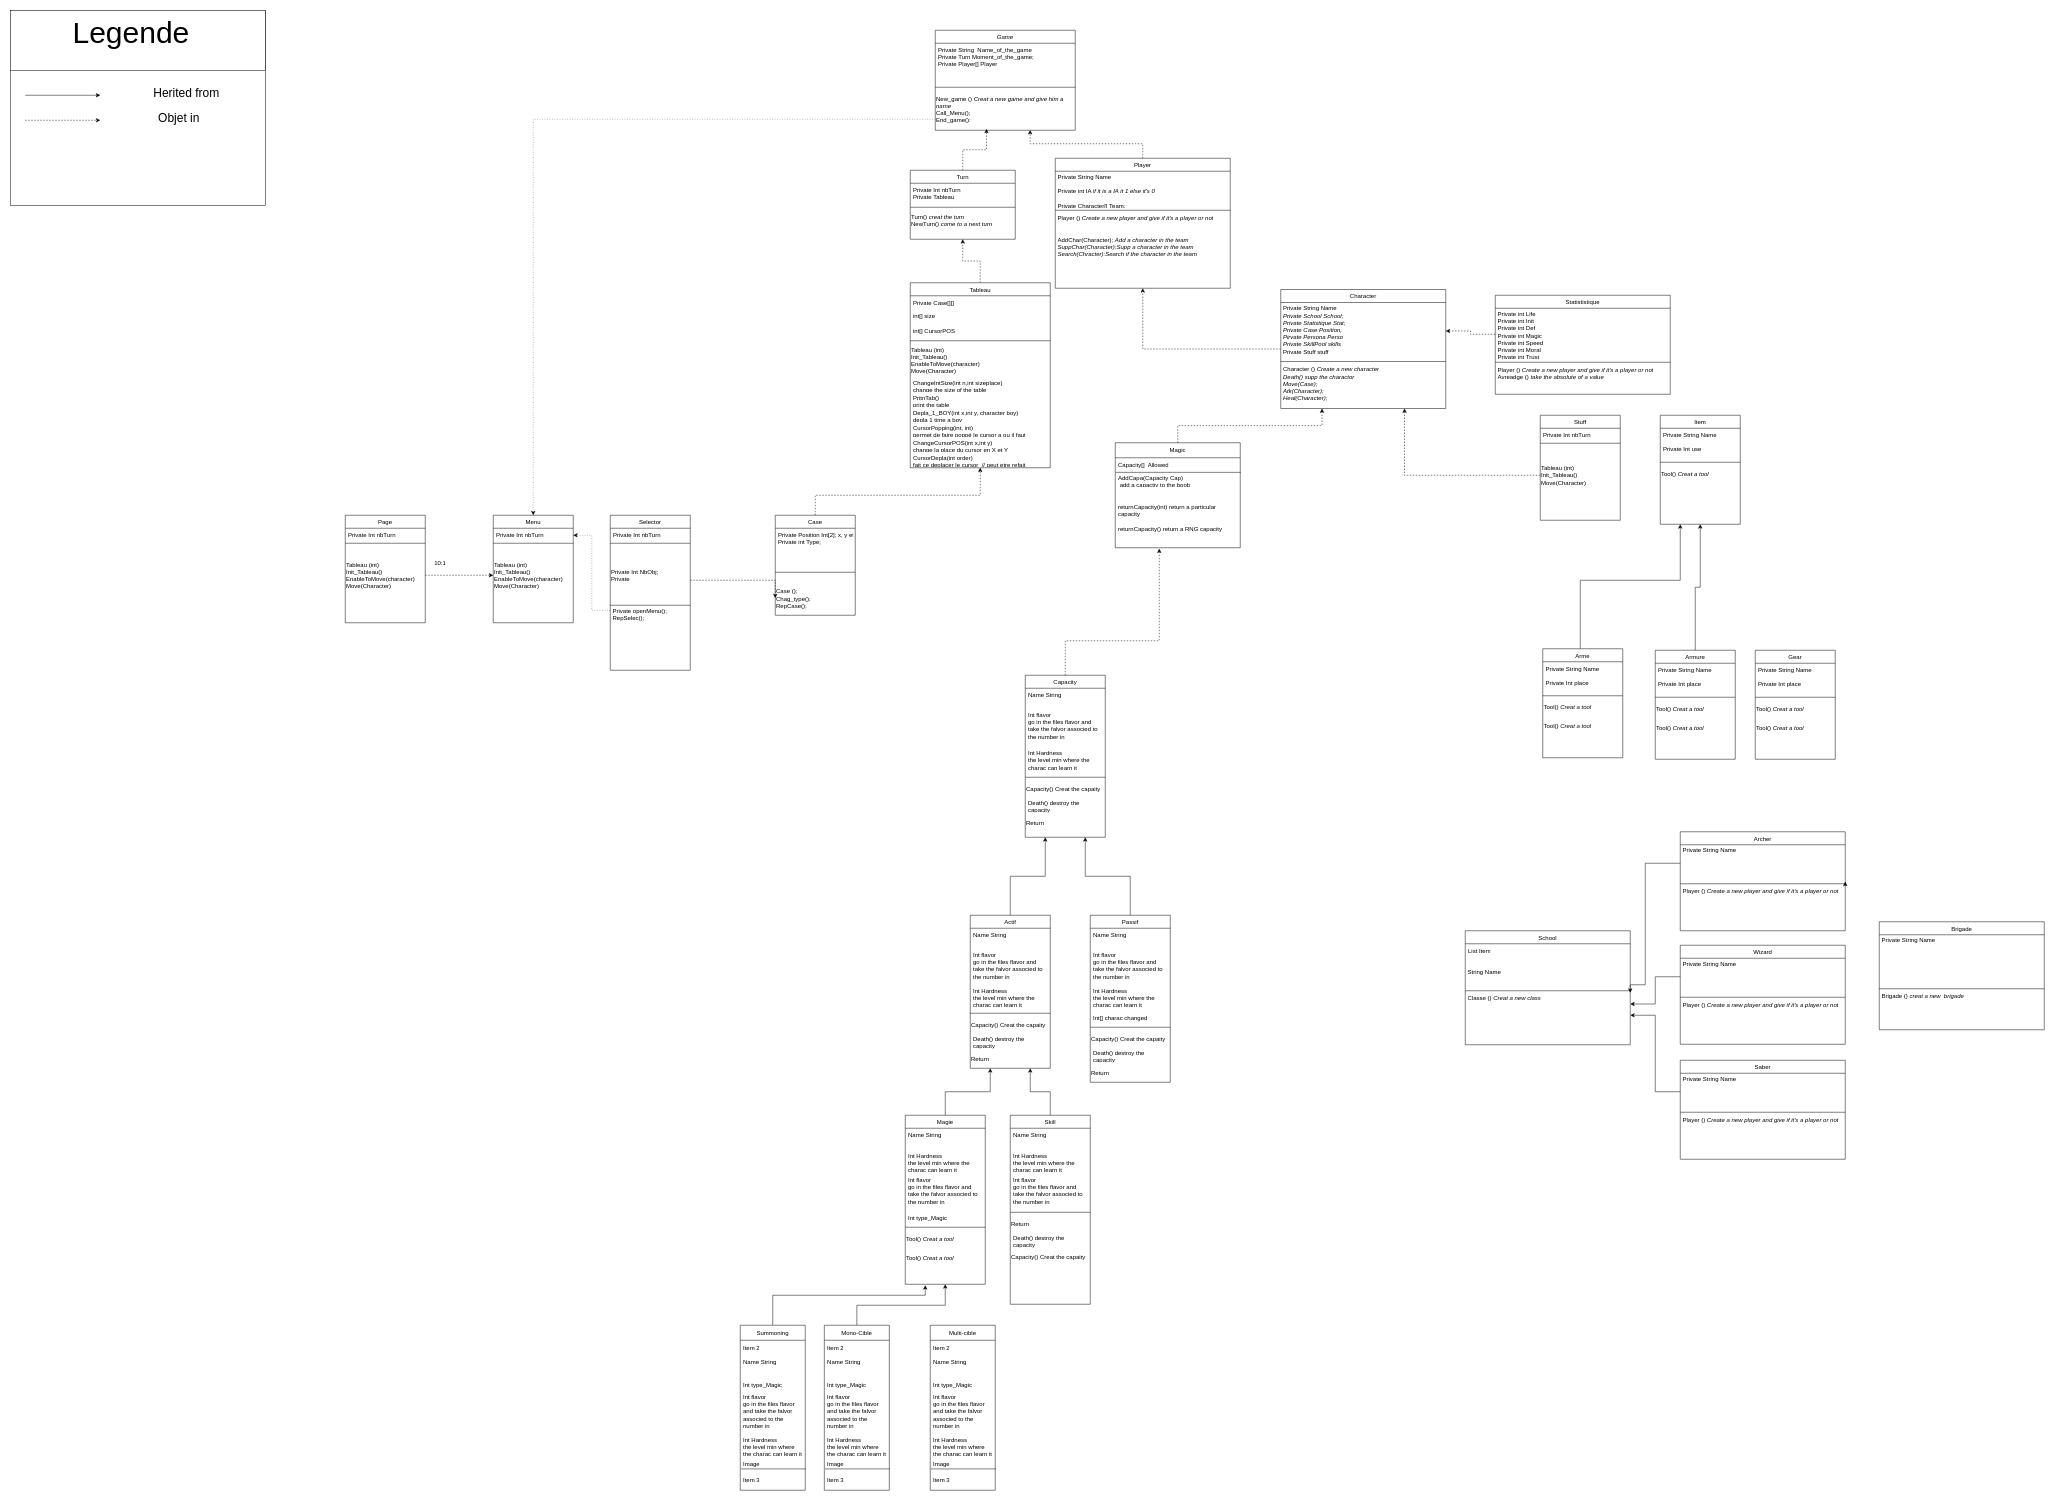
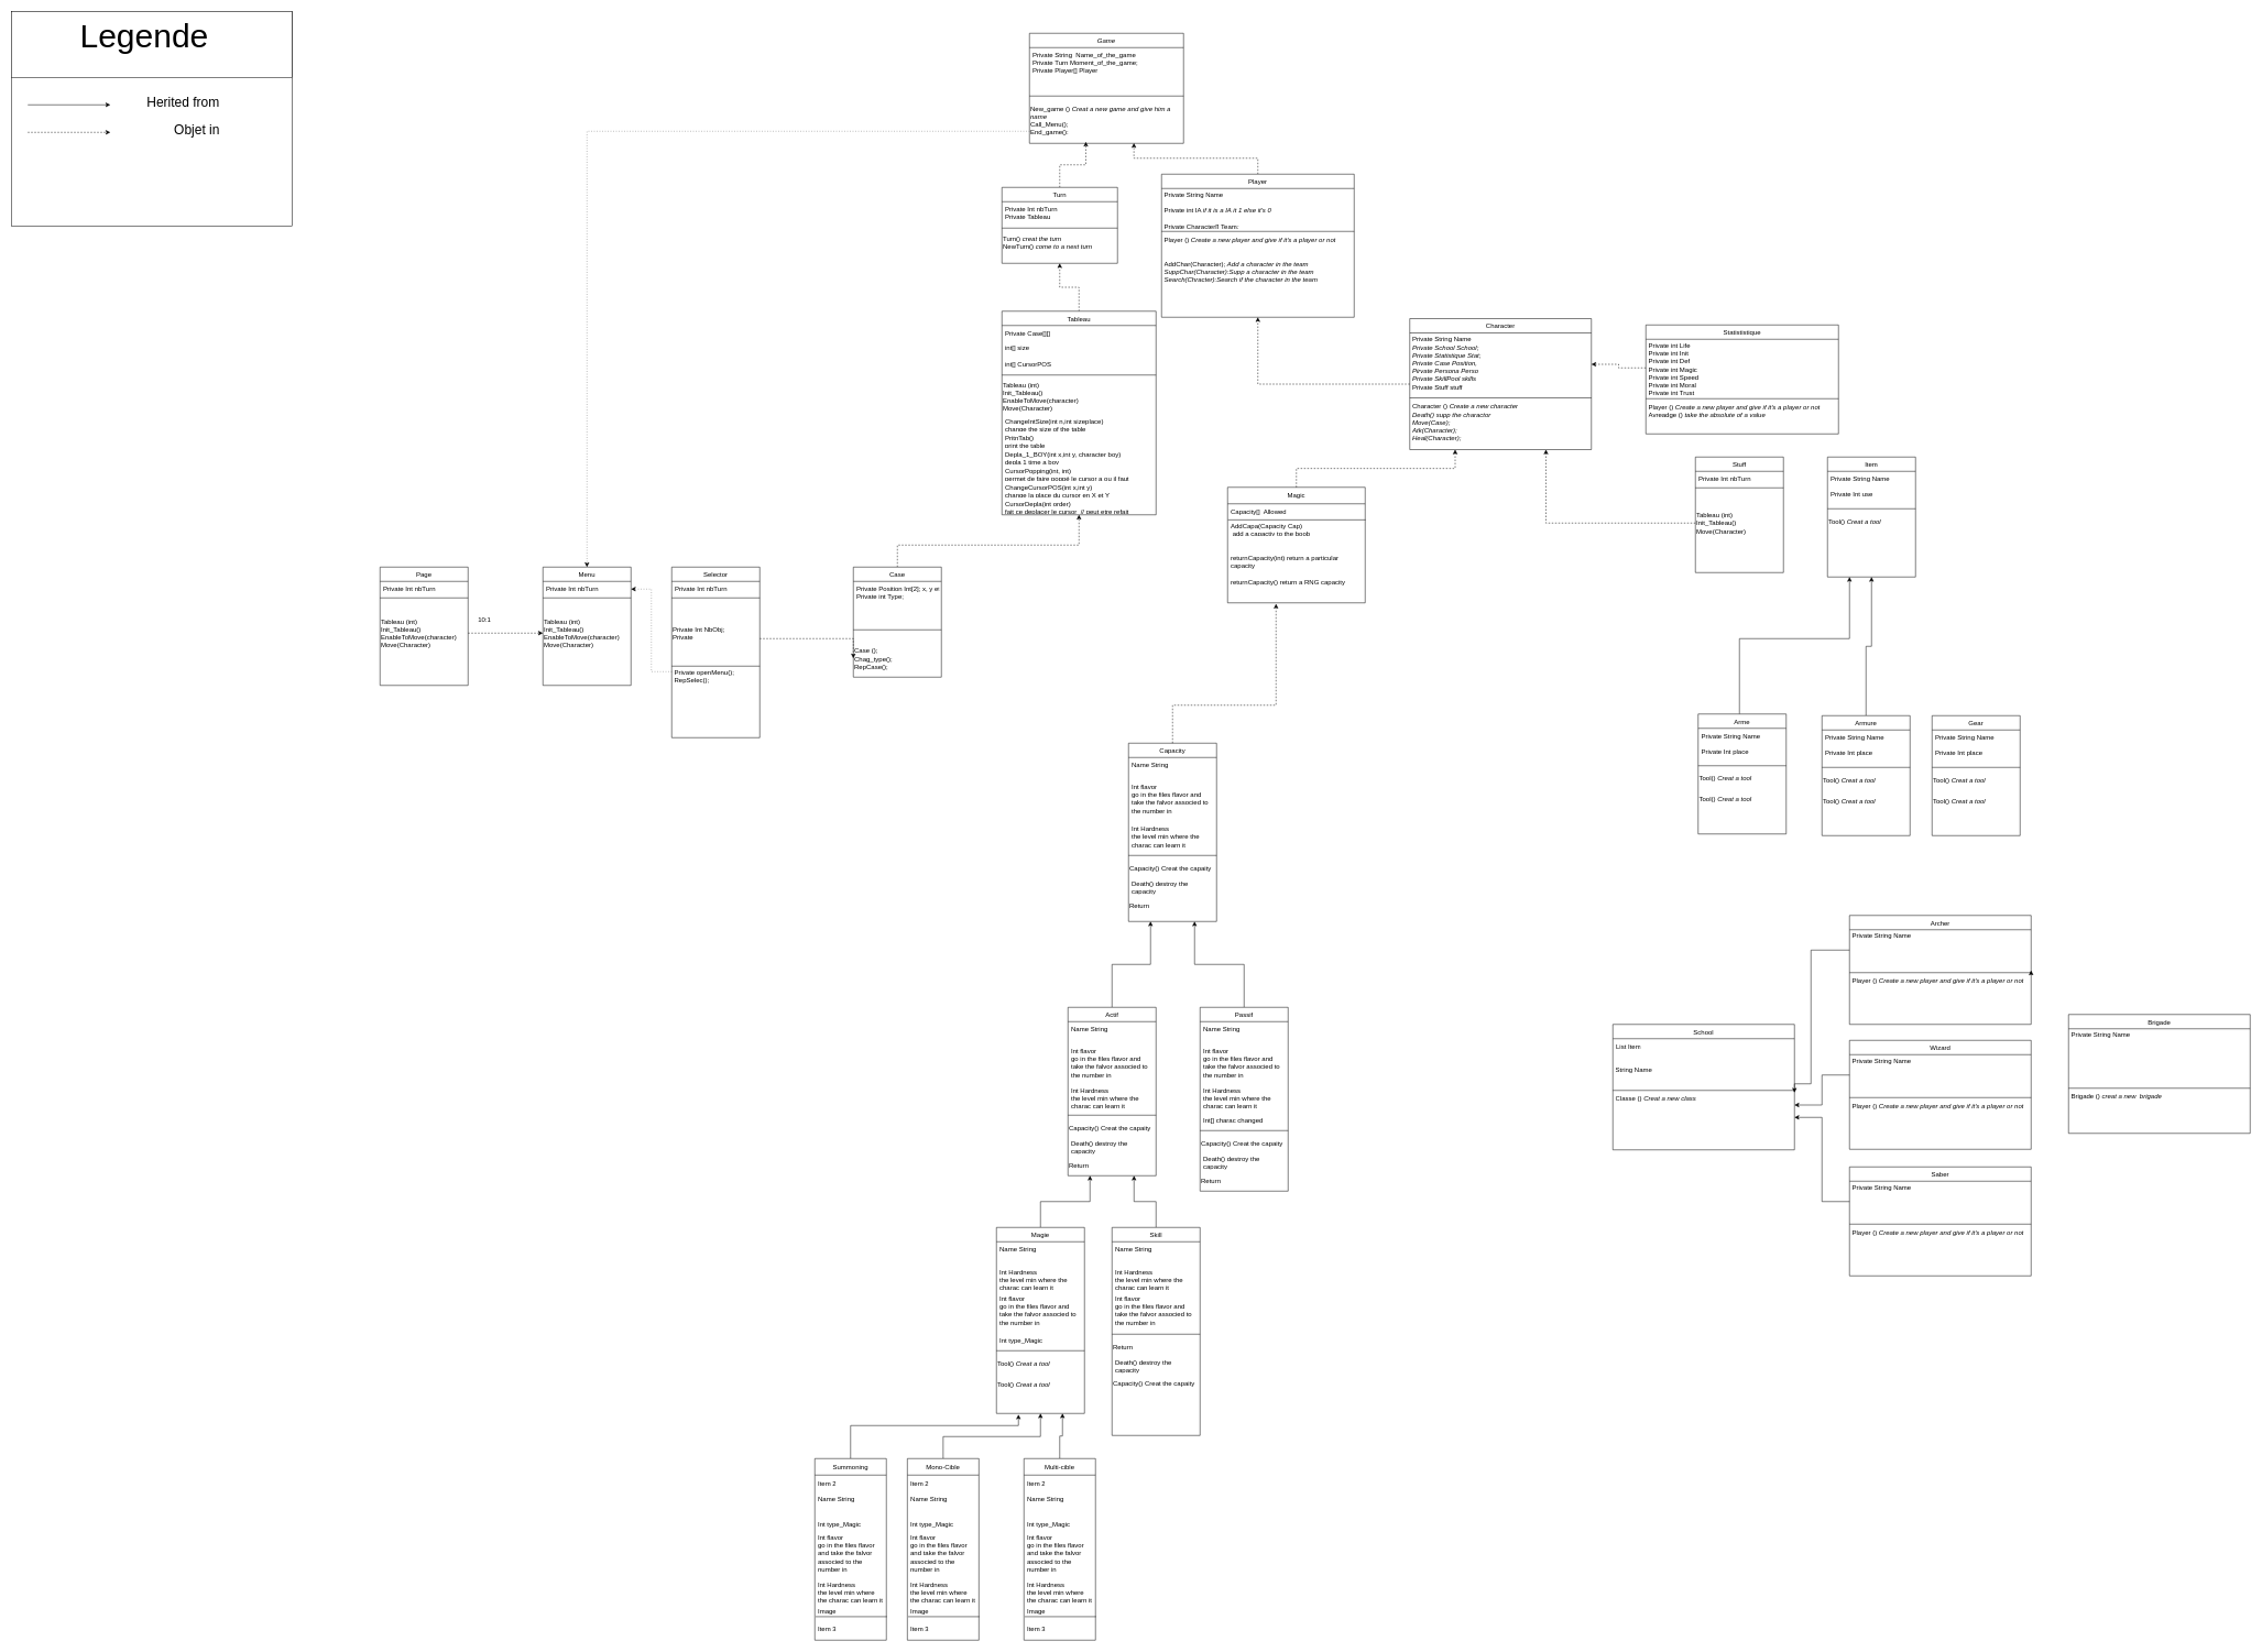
- <mxCell id="90" value="&lt;font style=&quot;font-size: 24px;&quot;&gt;Herited from&lt;br&gt;&lt;/font&gt;" style="text;html=1;strokeColor=none;fillColor=none;align=center;verticalAlign=middle;whiteSpace=wrap;rounded=0;" parent="84" vertex="1"><mxGeometry x="225" y="150" width="255" height="30" as="geometry" /></mxCell>
+ <mxCell id="90" value="&lt;font style=&quot;font-size: 24px;&quot;&gt;Herited from&lt;br&gt;&lt;/font&gt;" style="text;html=1;strokeColor=none;fillColor=none;align=center;verticalAlign=middle;whiteSpace=wrap;rounded=0;" parent="84" vertex="1"><mxGeometry x="185" y="150" width="255" height="30" as="geometry" /></mxCell>
+ <mxCell id="194" style="edgeStyle=orthogonalEdgeStyle;rounded=0;orthogonalLoop=1;jettySize=auto;html=1;entryX=0.75;entryY=1;entryDx=0;entryDy=0;" edge="1" parent="1" source="195" target="160"><mxGeometry relative="1" as="geometry" /></mxCell>
